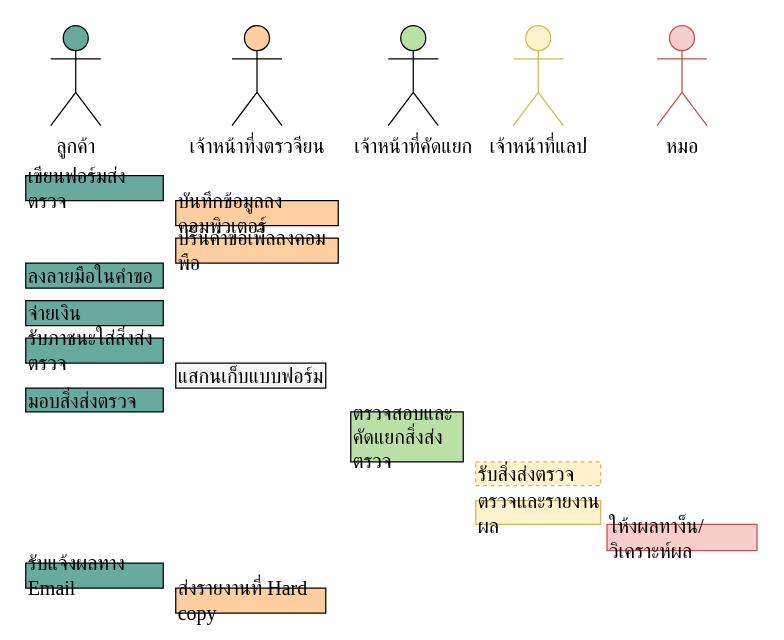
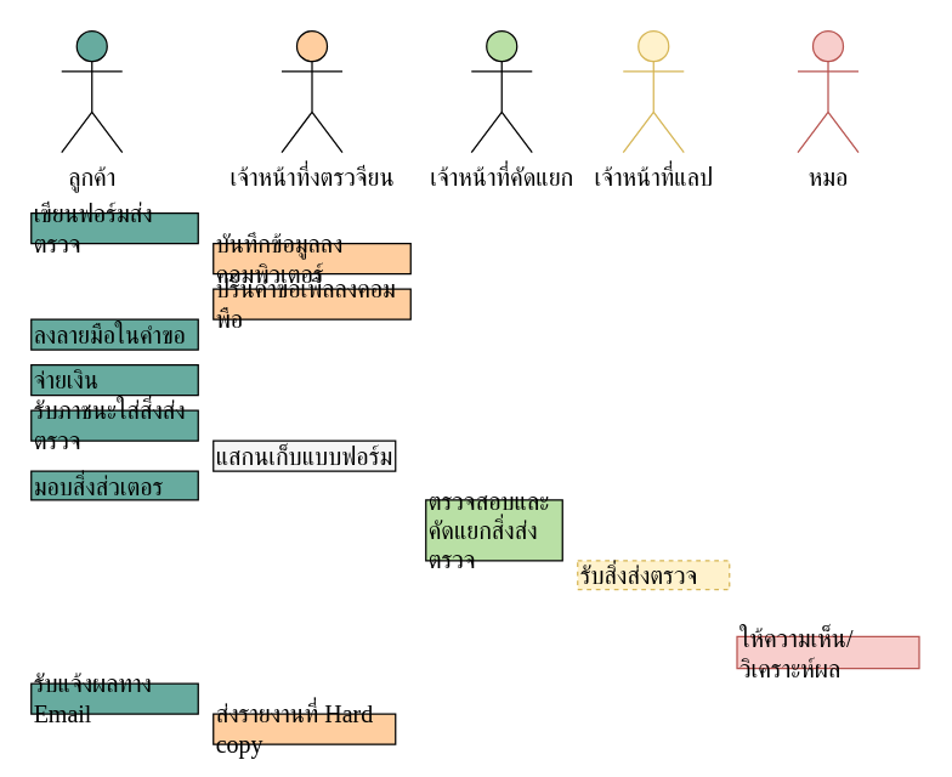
- <mxCell id="7" value="&lt;span style=&quot;font-size: 16px;&quot;&gt;มอบสิ่งส่งตรวจ&lt;/span&gt;" style="rounded=0;whiteSpace=wrap;html=1;align=left;fontFamily=TH Niramit AS;fontSize=16;fillColor=#67AB9F;" parent="1" vertex="1"><mxGeometry x="20" y="310" width="110" height="19" as="geometry" /></mxCell>
+ <mxCell id="7" value="&lt;span style=&quot;font-size: 16px;&quot;&gt;มอบสิ่งส่วเตอร&lt;/span&gt;" style="rounded=0;whiteSpace=wrap;html=1;align=left;fontFamily=TH Niramit AS;fontSize=16;fillColor=#67AB9F;" parent="1" vertex="1"><mxGeometry x="20" y="310" width="110" height="19" as="geometry" /></mxCell>
- <mxCell id="16" value="&lt;span style=&quot;font-size: 16px;&quot;&gt;ตรวจและรายงานผล&lt;/span&gt;" style="rounded=0;whiteSpace=wrap;html=1;align=left;fillColor=#fff2cc;strokeColor=#d6b656;fontFamily=TH Niramit AS;fontSize=16;" parent="1" vertex="1"><mxGeometry x="380" y="400" width="100" height="19" as="geometry" /></mxCell>
- <mxCell id="14" value="ให้งผลทาง็น/วิเคราะห์ผล" style="rounded=0;whiteSpace=wrap;html=1;align=left;fontFamily=TH Niramit AS;fontSize=16;fillColor=#f8cecc;strokeColor=#b85450;" parent="1" vertex="1"><mxGeometry x="485" y="419" width="120" height="21" as="geometry" /></mxCell>
+ <mxCell id="14" value="ให้ความเห็น/วิเคราะห์ผล" style="rounded=0;whiteSpace=wrap;html=1;align=left;fontFamily=TH Niramit AS;fontSize=16;fillColor=#f8cecc;strokeColor=#b85450;" parent="1" vertex="1"><mxGeometry x="485" y="419" width="120" height="21" as="geometry" /></mxCell>
